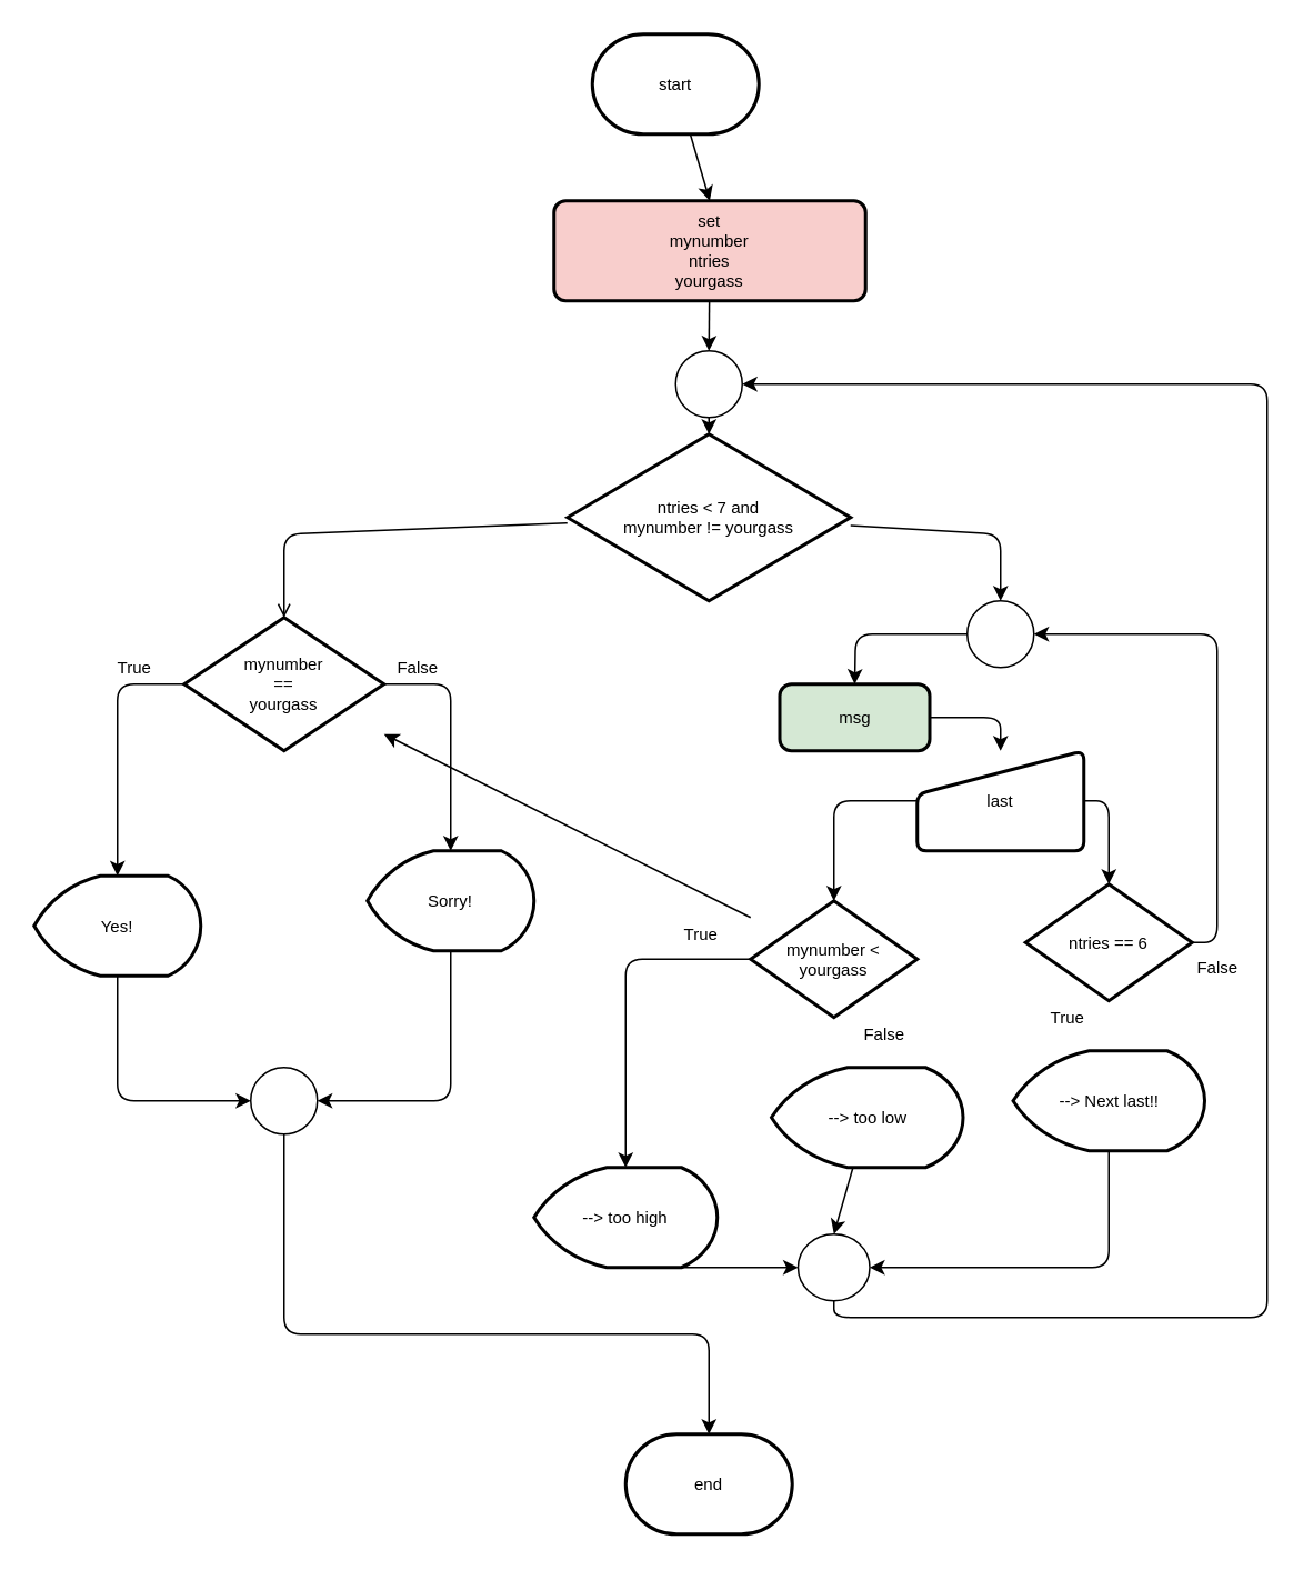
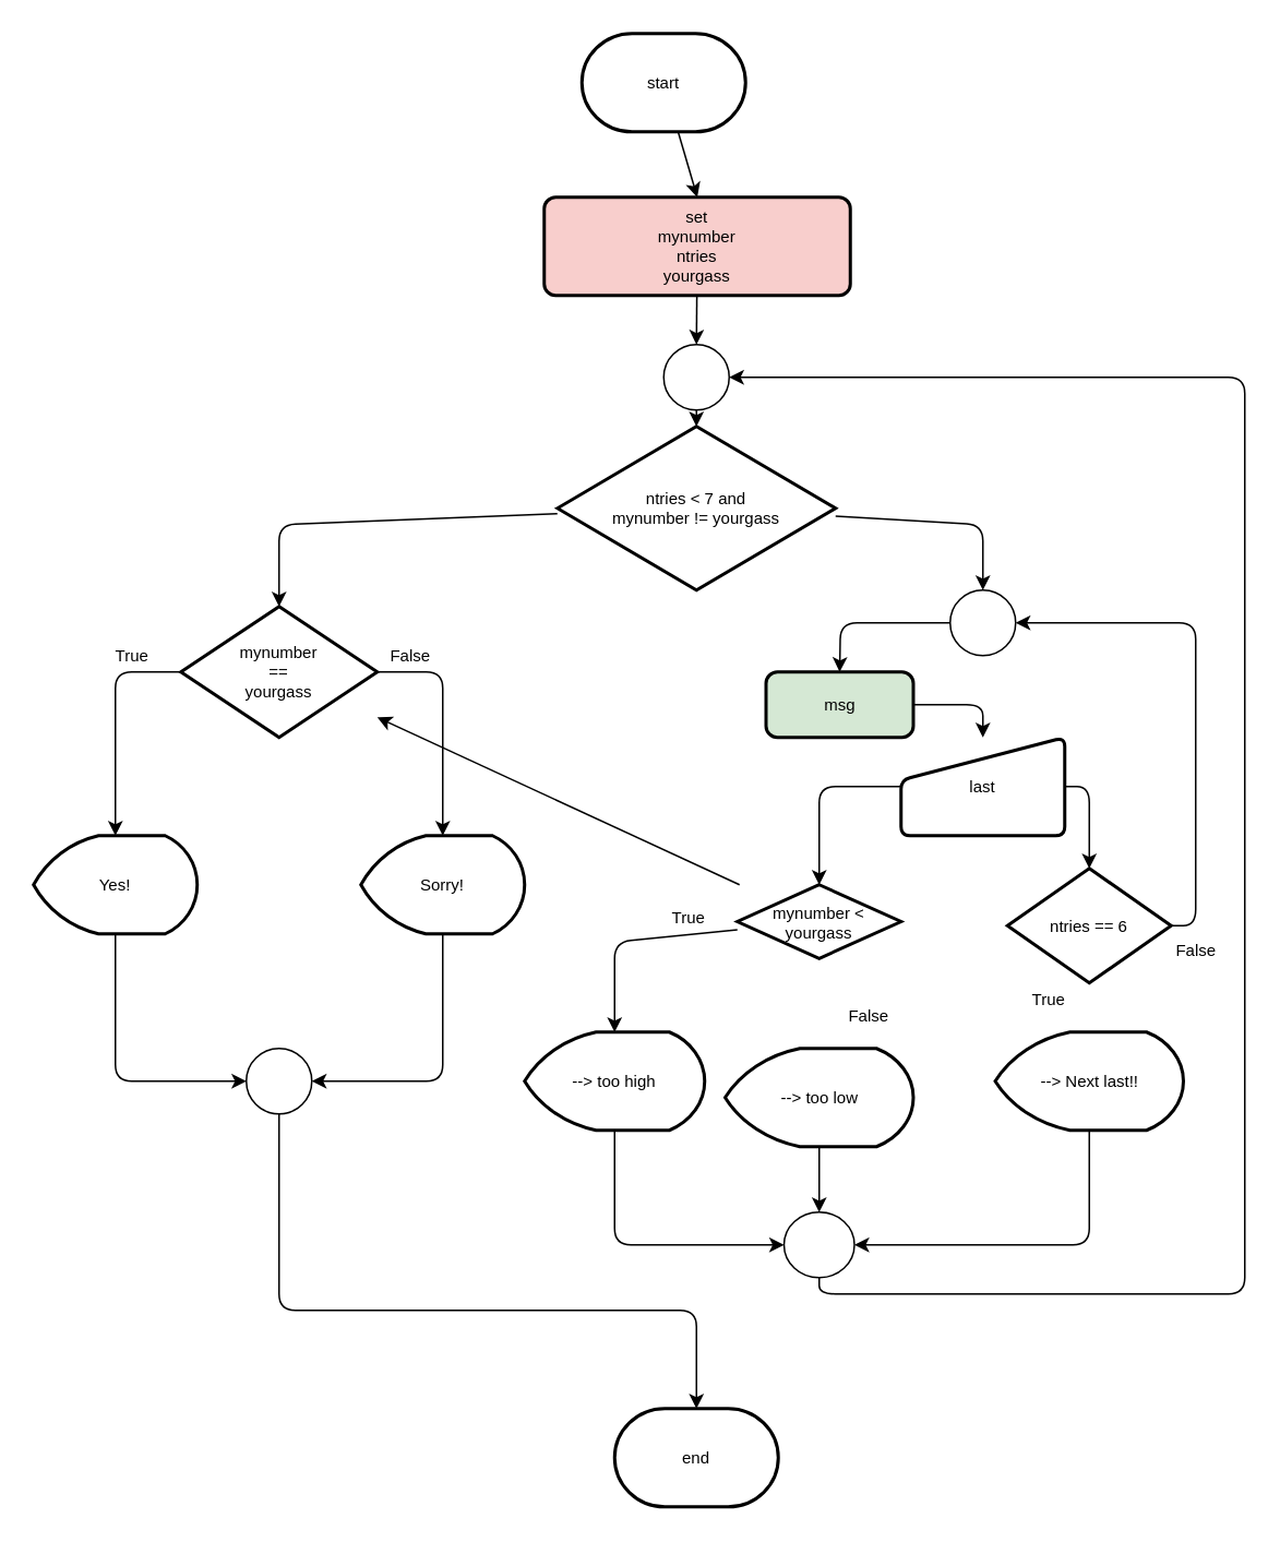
- <mxCell id="7" style="edgeStyle=none;html=1;entryX=0.5;entryY=0;entryDx=0;entryDy=0;entryPerimeter=0;fontSize=10;endArrow=open;" parent="1" source="8" target="11" edge="1"><mxGeometry relative="1" as="geometry"><Array as="points"><mxPoint x="170" y="320" /></Array></mxGeometry></mxCell>
+ <mxCell id="7" style="edgeStyle=none;html=1;entryX=0.5;entryY=0;entryDx=0;entryDy=0;entryPerimeter=0;fontSize=10;" parent="1" source="8" target="11" edge="1"><mxGeometry relative="1" as="geometry"><Array as="points"><mxPoint x="170" y="320" /></Array></mxGeometry></mxCell>
- <mxCell id="35" value="Yes!" style="strokeWidth=2;html=1;shape=mxgraph.flowchart.display;whiteSpace=wrap;fontSize=10;" parent="1" vertex="1"><mxGeometry x="20" y="525" width="100" height="60" as="geometry" /></mxCell>
+ <mxCell id="35" value="Yes!" style="strokeWidth=2;html=1;shape=mxgraph.flowchart.display;whiteSpace=wrap;fontSize=10;" parent="1" vertex="1"><mxGeometry x="20" y="510" width="100" height="60" as="geometry" /></mxCell>
- <mxCell id="16" value="mynumber &amp;lt; yourgass" style="strokeWidth=2;html=1;shape=mxgraph.flowchart.decision;whiteSpace=wrap;fontSize=10;" parent="1" vertex="1"><mxGeometry x="450" y="540" width="100" height="70" as="geometry" /></mxCell>
+ <mxCell id="16" value="mynumber &amp;lt; yourgass" style="strokeWidth=2;html=1;shape=mxgraph.flowchart.decision;whiteSpace=wrap;fontSize=10;" parent="1" vertex="1"><mxGeometry x="450" y="540" width="100" height="45" as="geometry" /></mxCell>
- <mxCell id="24" value="--&amp;gt; too low" style="strokeWidth=2;html=1;shape=mxgraph.flowchart.display;whiteSpace=wrap;fontSize=10;direction=east;" parent="1" vertex="1"><mxGeometry x="462.5" y="640" width="115" height="60" as="geometry" /></mxCell>
+ <mxCell id="24" value="--&amp;gt; too low" style="strokeWidth=2;html=1;shape=mxgraph.flowchart.display;whiteSpace=wrap;fontSize=10;direction=east;" parent="1" vertex="1"><mxGeometry x="442.5" y="640" width="115" height="60" as="geometry" /></mxCell>
- <mxCell id="22" value="--&amp;gt; too high" style="strokeWidth=2;html=1;shape=mxgraph.flowchart.display;whiteSpace=wrap;fontSize=10;" parent="1" vertex="1"><mxGeometry x="320" y="700" width="110" height="60" as="geometry" /></mxCell>
+ <mxCell id="22" value="--&amp;gt; too high" style="strokeWidth=2;html=1;shape=mxgraph.flowchart.display;whiteSpace=wrap;fontSize=10;" parent="1" vertex="1"><mxGeometry x="320" y="630" width="110" height="60" as="geometry" /></mxCell>
